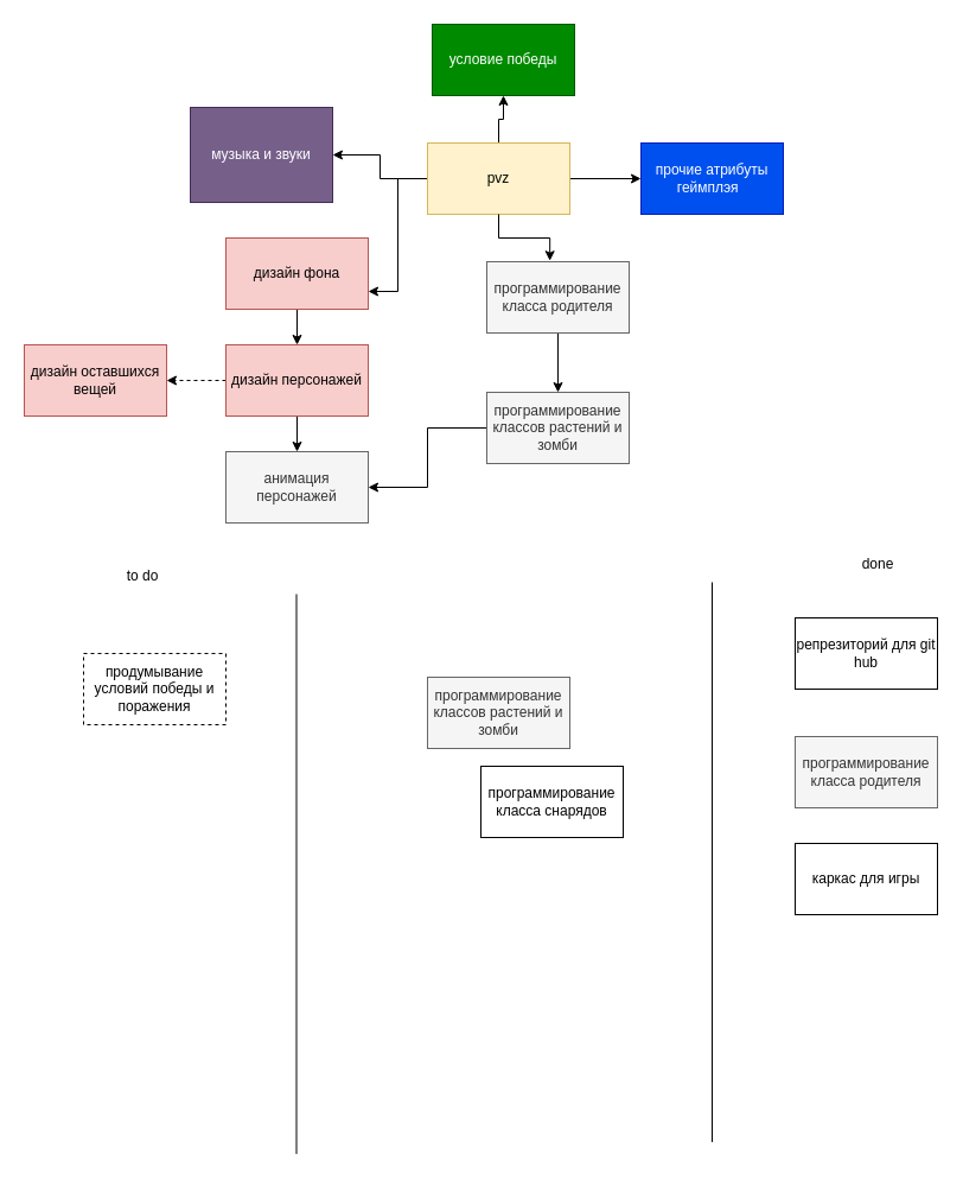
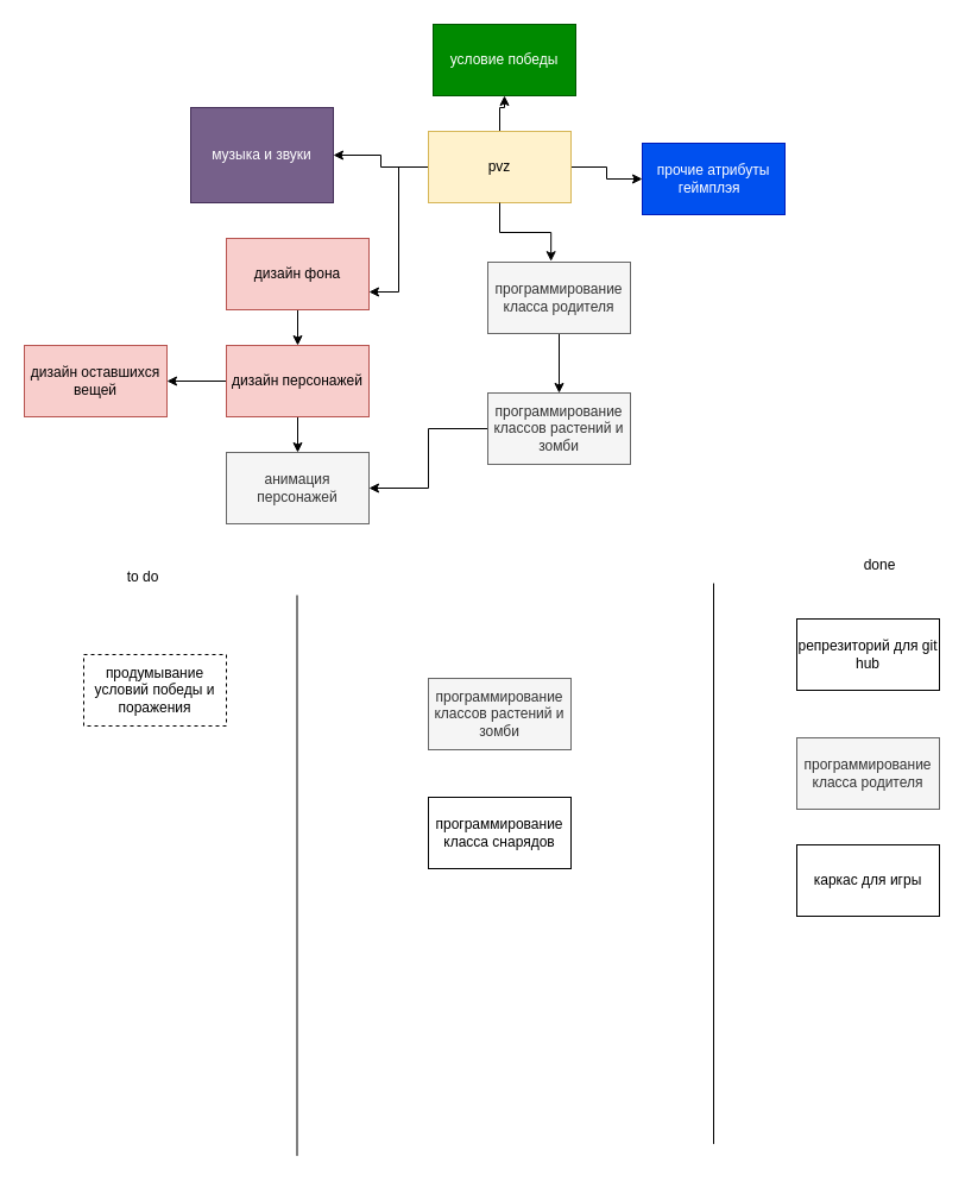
- <mxCell id="6" value="pvz" style="rounded=0;whiteSpace=wrap;html=1;fillColor=#fff2cc;strokeColor=#d6b656;" parent="1" vertex="1"><mxGeometry x="360" y="120" width="120" height="60" as="geometry" /></mxCell>
+ <mxCell id="6" value="pvz" style="rounded=0;whiteSpace=wrap;html=1;fillColor=#fff2cc;strokeColor=#d6b656;" parent="1" vertex="1"><mxGeometry x="360" y="110" width="120" height="60" as="geometry" /></mxCell>
- <mxCell id="9" style="edgeStyle=orthogonalEdgeStyle;rounded=0;orthogonalLoop=1;jettySize=auto;html=1;entryX=1;entryY=0.5;entryDx=0;entryDy=0;dashed=1;" parent="1" source="11" target="12" edge="1"><mxGeometry relative="1" as="geometry" /></mxCell>
+ <mxCell id="9" style="edgeStyle=orthogonalEdgeStyle;rounded=0;orthogonalLoop=1;jettySize=auto;html=1;entryX=1;entryY=0.5;entryDx=0;entryDy=0;" parent="1" source="11" target="12" edge="1"><mxGeometry relative="1" as="geometry" /></mxCell>
- <mxCell id="31" value="программирование класса снарядов" style="rounded=0;whiteSpace=wrap;html=1;" parent="1" vertex="1"><mxGeometry x="405" y="645" width="120" height="60" as="geometry" /></mxCell>
+ <mxCell id="31" value="программирование класса снарядов" style="rounded=0;whiteSpace=wrap;html=1;" parent="1" vertex="1"><mxGeometry x="360" y="670" width="120" height="60" as="geometry" /></mxCell>
